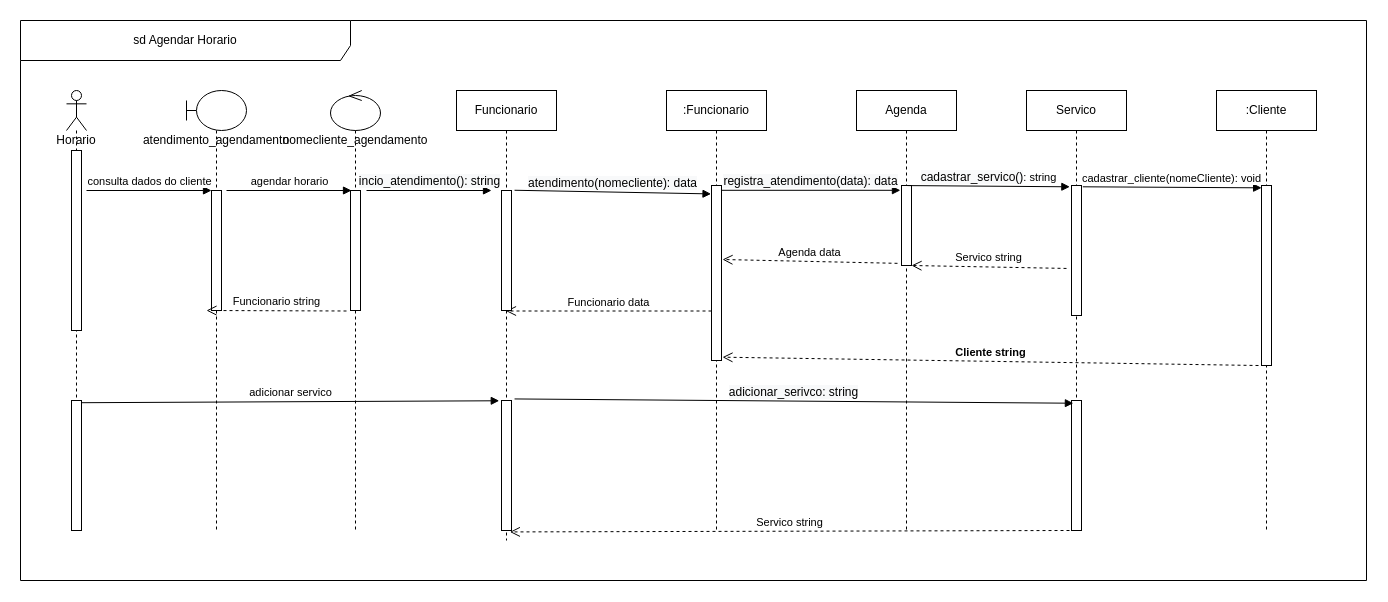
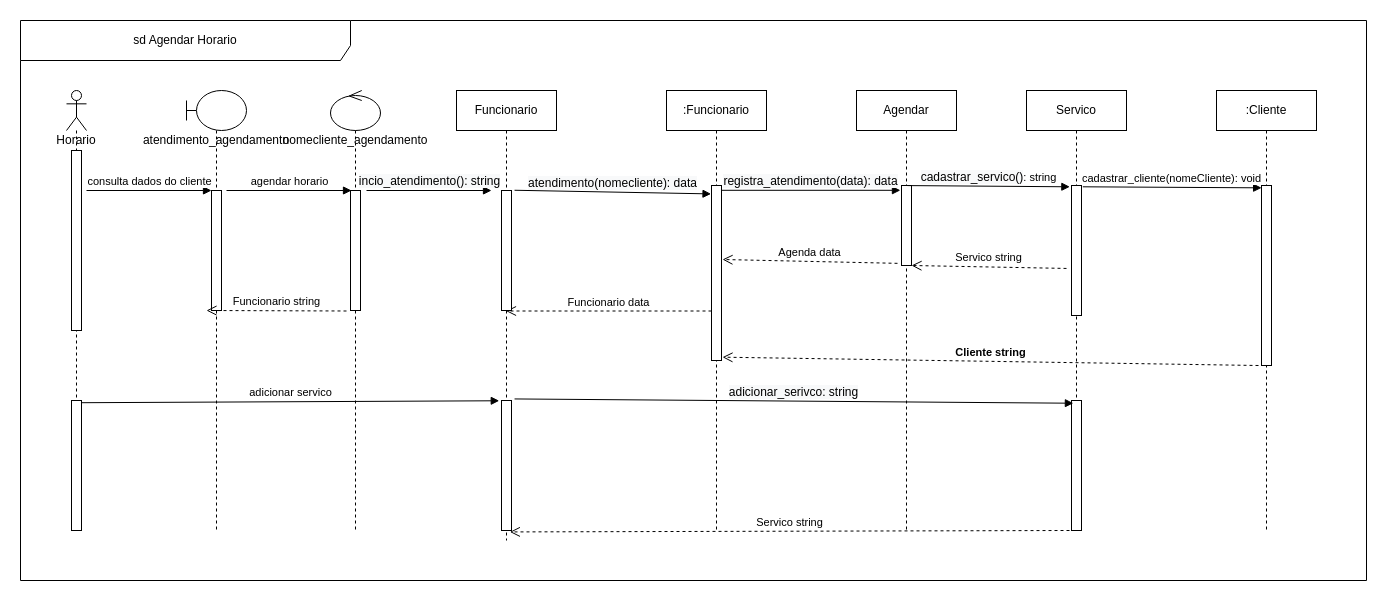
- <mxCell id="6" value="Agenda" style="shape=umlLifeline;perimeter=lifelinePerimeter;whiteSpace=wrap;html=1;container=1;collapsible=0;recursiveResize=0;outlineConnect=0;" parent="1" vertex="1"><mxGeometry x="856" y="90" width="100" height="440" as="geometry" /></mxCell>
+ <mxCell id="6" value="Agendar" style="shape=umlLifeline;perimeter=lifelinePerimeter;whiteSpace=wrap;html=1;container=1;collapsible=0;recursiveResize=0;outlineConnect=0;" parent="1" vertex="1"><mxGeometry x="856" y="90" width="100" height="440" as="geometry" /></mxCell>
